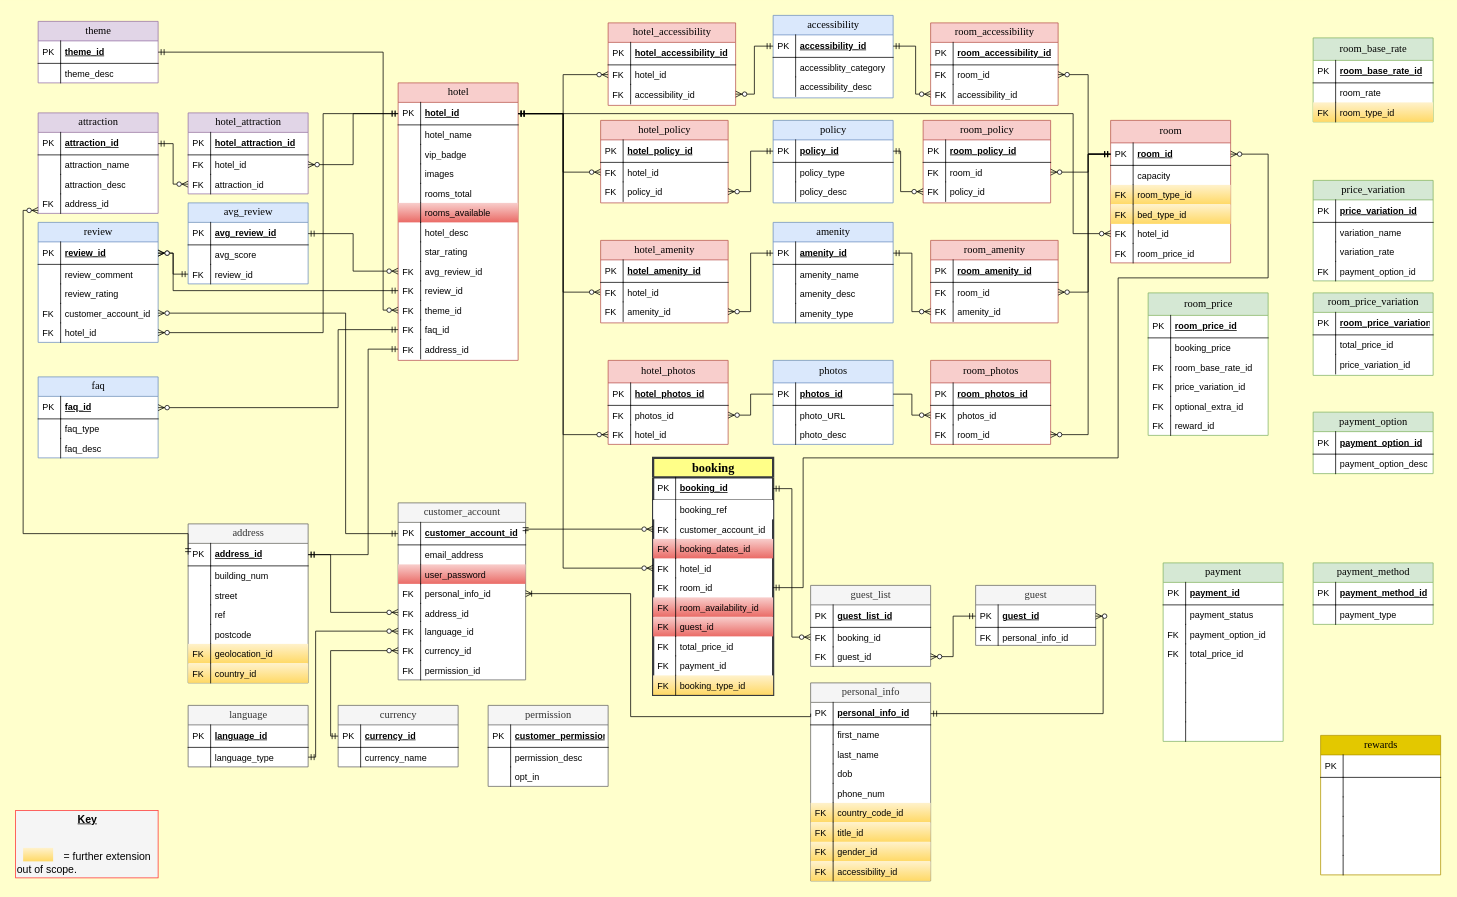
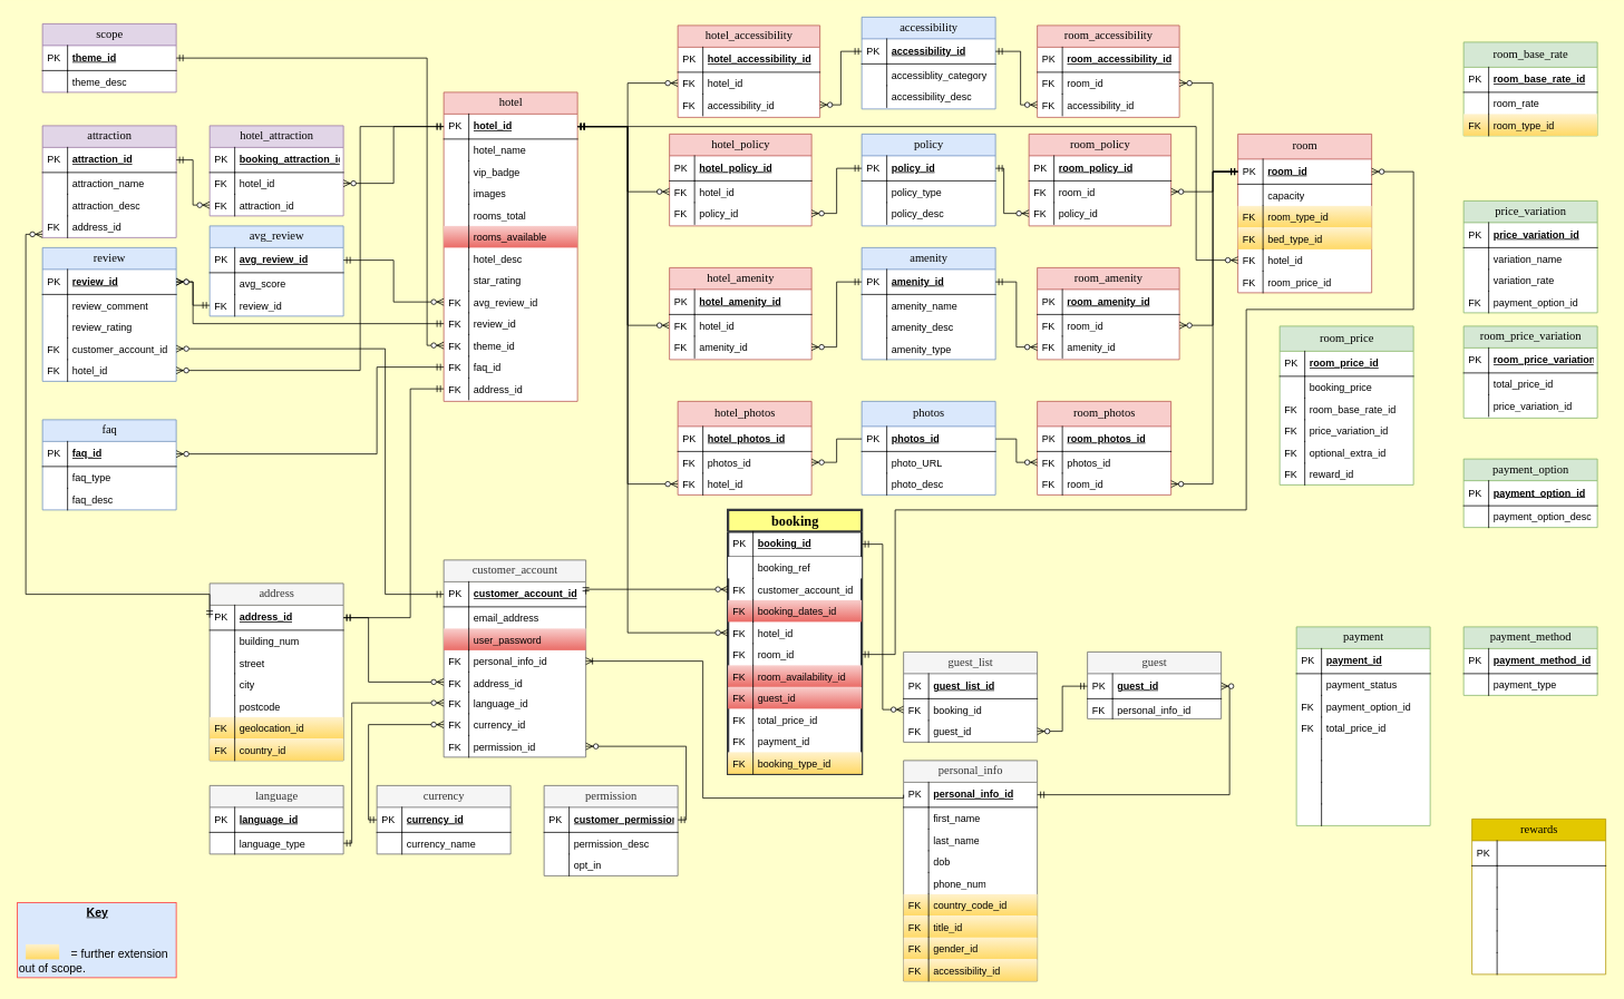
- <mxCell id="105" value="theme" style="swimlane;html=1;fontStyle=0;childLayout=stackLayout;horizontal=1;startSize=26;fillColor=#e1d5e7;horizontalStack=0;resizeParent=1;resizeLast=0;collapsible=1;marginBottom=0;swimlaneFillColor=#ffffff;align=center;rounded=0;shadow=0;comic=0;labelBackgroundColor=none;strokeWidth=1;fontFamily=Verdana;fontSize=14;strokeColor=#9673a6;" parent="1" vertex="1"><mxGeometry x="50" y="28" width="160" height="82" as="geometry" /></mxCell>
+ <mxCell id="105" value="scope" style="swimlane;html=1;fontStyle=0;childLayout=stackLayout;horizontal=1;startSize=26;fillColor=#e1d5e7;horizontalStack=0;resizeParent=1;resizeLast=0;collapsible=1;marginBottom=0;swimlaneFillColor=#ffffff;align=center;rounded=0;shadow=0;comic=0;labelBackgroundColor=none;strokeWidth=1;fontFamily=Verdana;fontSize=14;strokeColor=#9673a6;" parent="1" vertex="1"><mxGeometry x="50" y="28" width="160" height="82" as="geometry" /></mxCell>
- <mxCell id="175" value="hotel_attraction_id" style="shape=partialRectangle;top=0;left=0;right=0;bottom=1;html=1;align=left;verticalAlign=middle;fillColor=none;spacingLeft=34;spacingRight=4;whiteSpace=wrap;overflow=hidden;rotatable=0;points=[[0,0.5],[1,0.5]];portConstraint=eastwest;dropTarget=0;fontStyle=5;" parent="174" vertex="1"><mxGeometry y="26" width="160" height="30" as="geometry" /></mxCell>
+ <mxCell id="175" value="booking_attraction_id" style="shape=partialRectangle;top=0;left=0;right=0;bottom=1;html=1;align=left;verticalAlign=middle;fillColor=none;spacingLeft=34;spacingRight=4;whiteSpace=wrap;overflow=hidden;rotatable=0;points=[[0,0.5],[1,0.5]];portConstraint=eastwest;dropTarget=0;fontStyle=5;" parent="174" vertex="1"><mxGeometry y="26" width="160" height="30" as="geometry" /></mxCell>
- <mxCell id="39" value="ref" style="shape=partialRectangle;top=0;left=0;right=0;bottom=0;html=1;align=left;verticalAlign=top;fillColor=none;spacingLeft=34;spacingRight=4;whiteSpace=wrap;overflow=hidden;rotatable=0;points=[[0,0.5],[1,0.5]];portConstraint=eastwest;dropTarget=0;" parent="32" vertex="1"><mxGeometry y="108" width="160" height="26" as="geometry" /></mxCell>
+ <mxCell id="39" value="city" style="shape=partialRectangle;top=0;left=0;right=0;bottom=0;html=1;align=left;verticalAlign=top;fillColor=none;spacingLeft=34;spacingRight=4;whiteSpace=wrap;overflow=hidden;rotatable=0;points=[[0,0.5],[1,0.5]];portConstraint=eastwest;dropTarget=0;" parent="32" vertex="1"><mxGeometry y="108" width="160" height="26" as="geometry" /></mxCell>
+ <mxCell id="278" value="" style="edgeStyle=orthogonalEdgeStyle;fontSize=12;html=1;endArrow=ERzeroToMany;startArrow=ERmandOne;rounded=0;exitX=1;exitY=0.5;exitDx=0;exitDy=0;" parent="1" source="160" target="17" edge="1"><mxGeometry width="100" height="100" relative="1" as="geometry"><mxPoint x="810" y="980" as="sourcePoint" /><mxPoint x="890" y="866" as="targetPoint" /></mxGeometry></mxCell>
- <mxCell id="274" value="&lt;div style=&quot;text-align: center&quot;&gt;&lt;u style=&quot;font-size: 14px ; font-weight: bold&quot;&gt;Key&lt;/u&gt;&lt;/div&gt;&lt;div&gt;&lt;u style=&quot;font-size: 14px ; font-weight: bold&quot;&gt;&lt;br&gt;&lt;/u&gt;&lt;/div&gt;&lt;font&gt;&lt;div&gt;&lt;span style=&quot;font-size: 14px&quot;&gt;&lt;br&gt;&lt;/span&gt;&lt;/div&gt;&lt;span style=&quot;font-size: 14px&quot;&gt;&lt;div&gt;&lt;span&gt;&lt;span style=&quot;white-space: pre&quot;&gt;&#09;&lt;/span&gt;&lt;span style=&quot;white-space: pre&quot;&gt;&#09;&lt;/span&gt;= further extension out of scope.&lt;/span&gt;&lt;/div&gt;&lt;/span&gt;&lt;/font&gt;" style="whiteSpace=wrap;html=1;labelBackgroundColor=none;align=left;fillColor=#f5f5f5;strokeColor=#FF3333;" parent="1" vertex="1"><mxGeometry x="20" y="1080" width="190" height="90" as="geometry" /></mxCell>
+ <mxCell id="274" value="&lt;div style=&quot;text-align: center&quot;&gt;&lt;u style=&quot;font-size: 14px ; font-weight: bold&quot;&gt;Key&lt;/u&gt;&lt;/div&gt;&lt;div&gt;&lt;u style=&quot;font-size: 14px ; font-weight: bold&quot;&gt;&lt;br&gt;&lt;/u&gt;&lt;/div&gt;&lt;font&gt;&lt;div&gt;&lt;span style=&quot;font-size: 14px&quot;&gt;&lt;br&gt;&lt;/span&gt;&lt;/div&gt;&lt;span style=&quot;font-size: 14px&quot;&gt;&lt;div&gt;&lt;span&gt;&lt;span style=&quot;white-space: pre&quot;&gt;&#09;&lt;/span&gt;&lt;span style=&quot;white-space: pre&quot;&gt;&#09;&lt;/span&gt;= further extension out of scope.&lt;/span&gt;&lt;/div&gt;&lt;/span&gt;&lt;/font&gt;" style="whiteSpace=wrap;html=1;labelBackgroundColor=none;align=left;fillColor=#dae8fc;strokeColor=#FF3333;" parent="1" vertex="1"><mxGeometry x="20" y="1080" width="190" height="90" as="geometry" /></mxCell>
